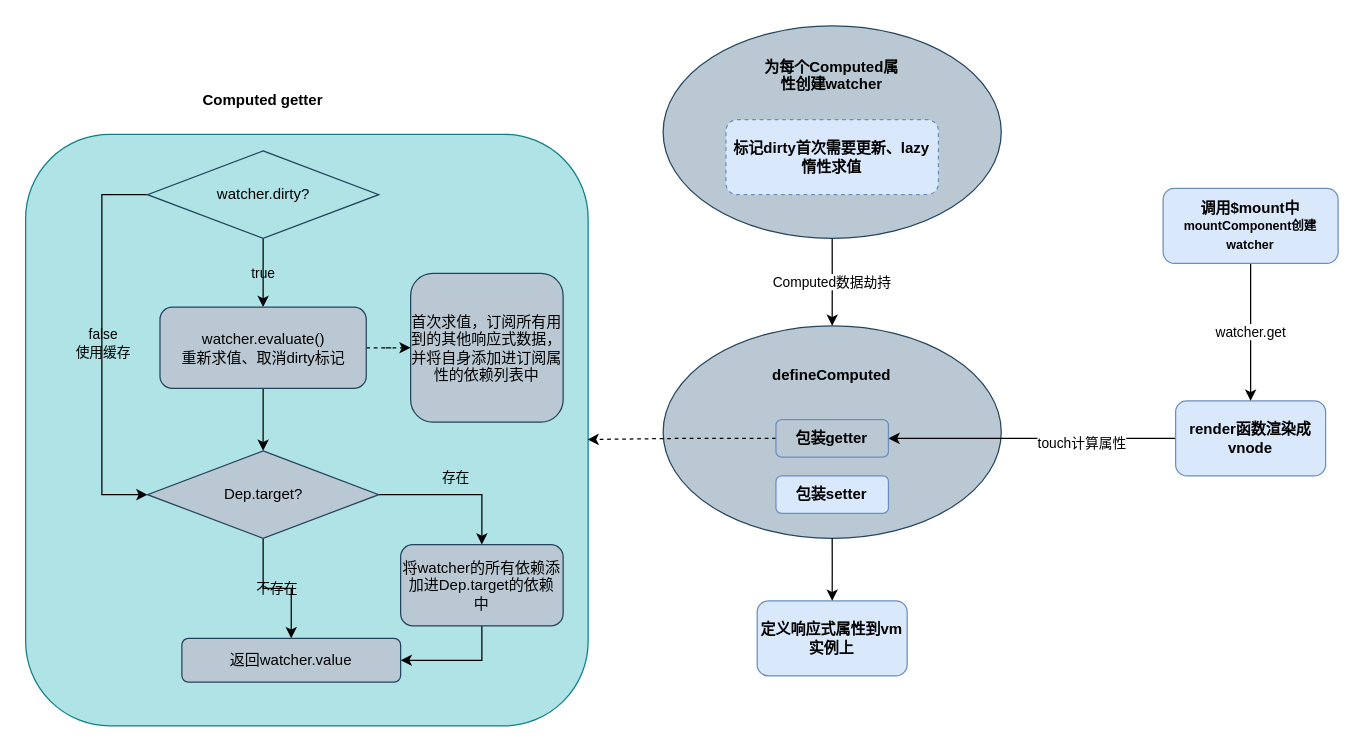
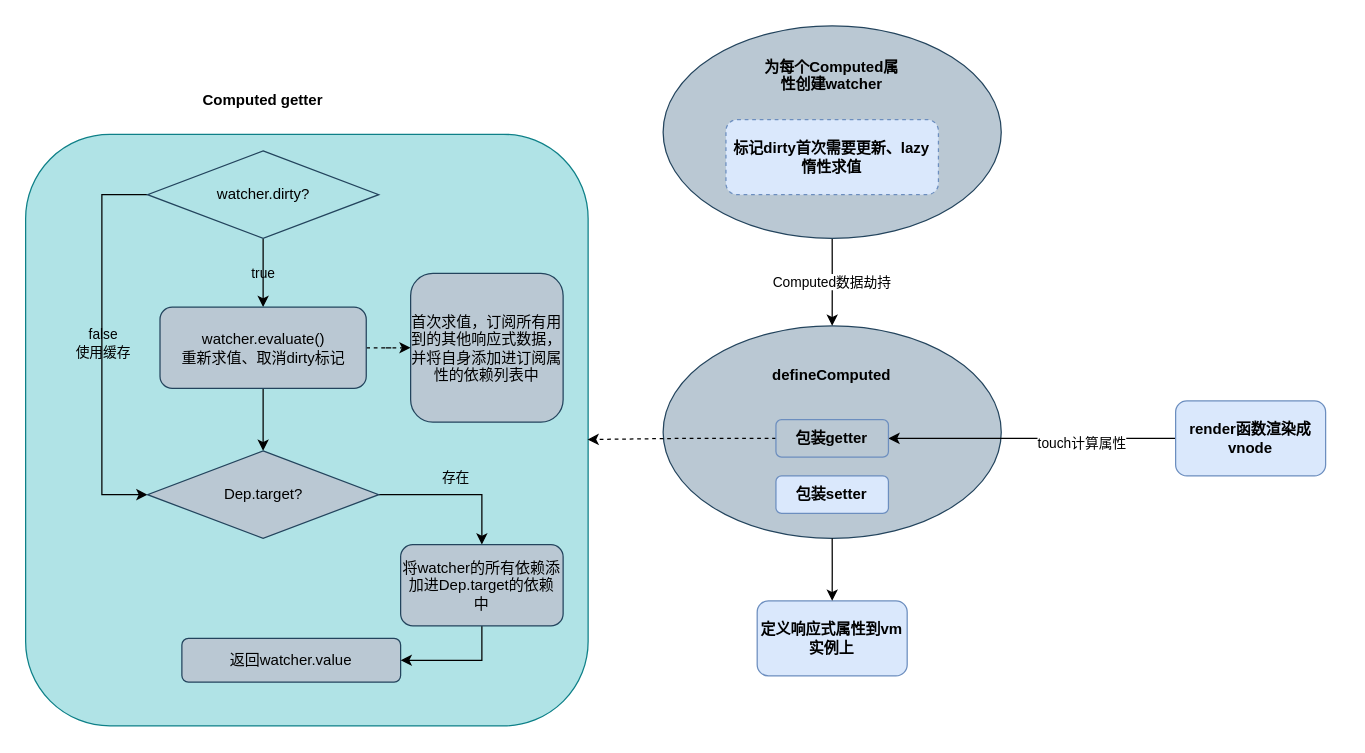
- <mxCell id="13" value="&lt;b&gt;调用$mount中&lt;/b&gt;&lt;font size=&quot;1&quot;&gt;&lt;b&gt;mountComponent创建watcher&lt;/b&gt;&lt;/font&gt;" style="rounded=1;whiteSpace=wrap;html=1;fillColor=#dae8fc;strokeColor=#6c8ebf;" vertex="1" parent="1"><mxGeometry x="930" y="150" width="140" height="60" as="geometry" /></mxCell>
- <mxCell id="12" value="watcher.get" style="edgeStyle=orthogonalEdgeStyle;rounded=0;orthogonalLoop=1;jettySize=auto;html=1;" edge="1" parent="1" source="13" target="9"><mxGeometry relative="1" as="geometry" /></mxCell>
- <mxCell id="26" value="不存在" style="edgeStyle=orthogonalEdgeStyle;rounded=0;orthogonalLoop=1;jettySize=auto;html=1;entryX=0.5;entryY=0;entryDx=0;entryDy=0;labelBackgroundColor=none;" edge="1" parent="1" source="29" target="31"><mxGeometry relative="1" as="geometry" /></mxCell>
